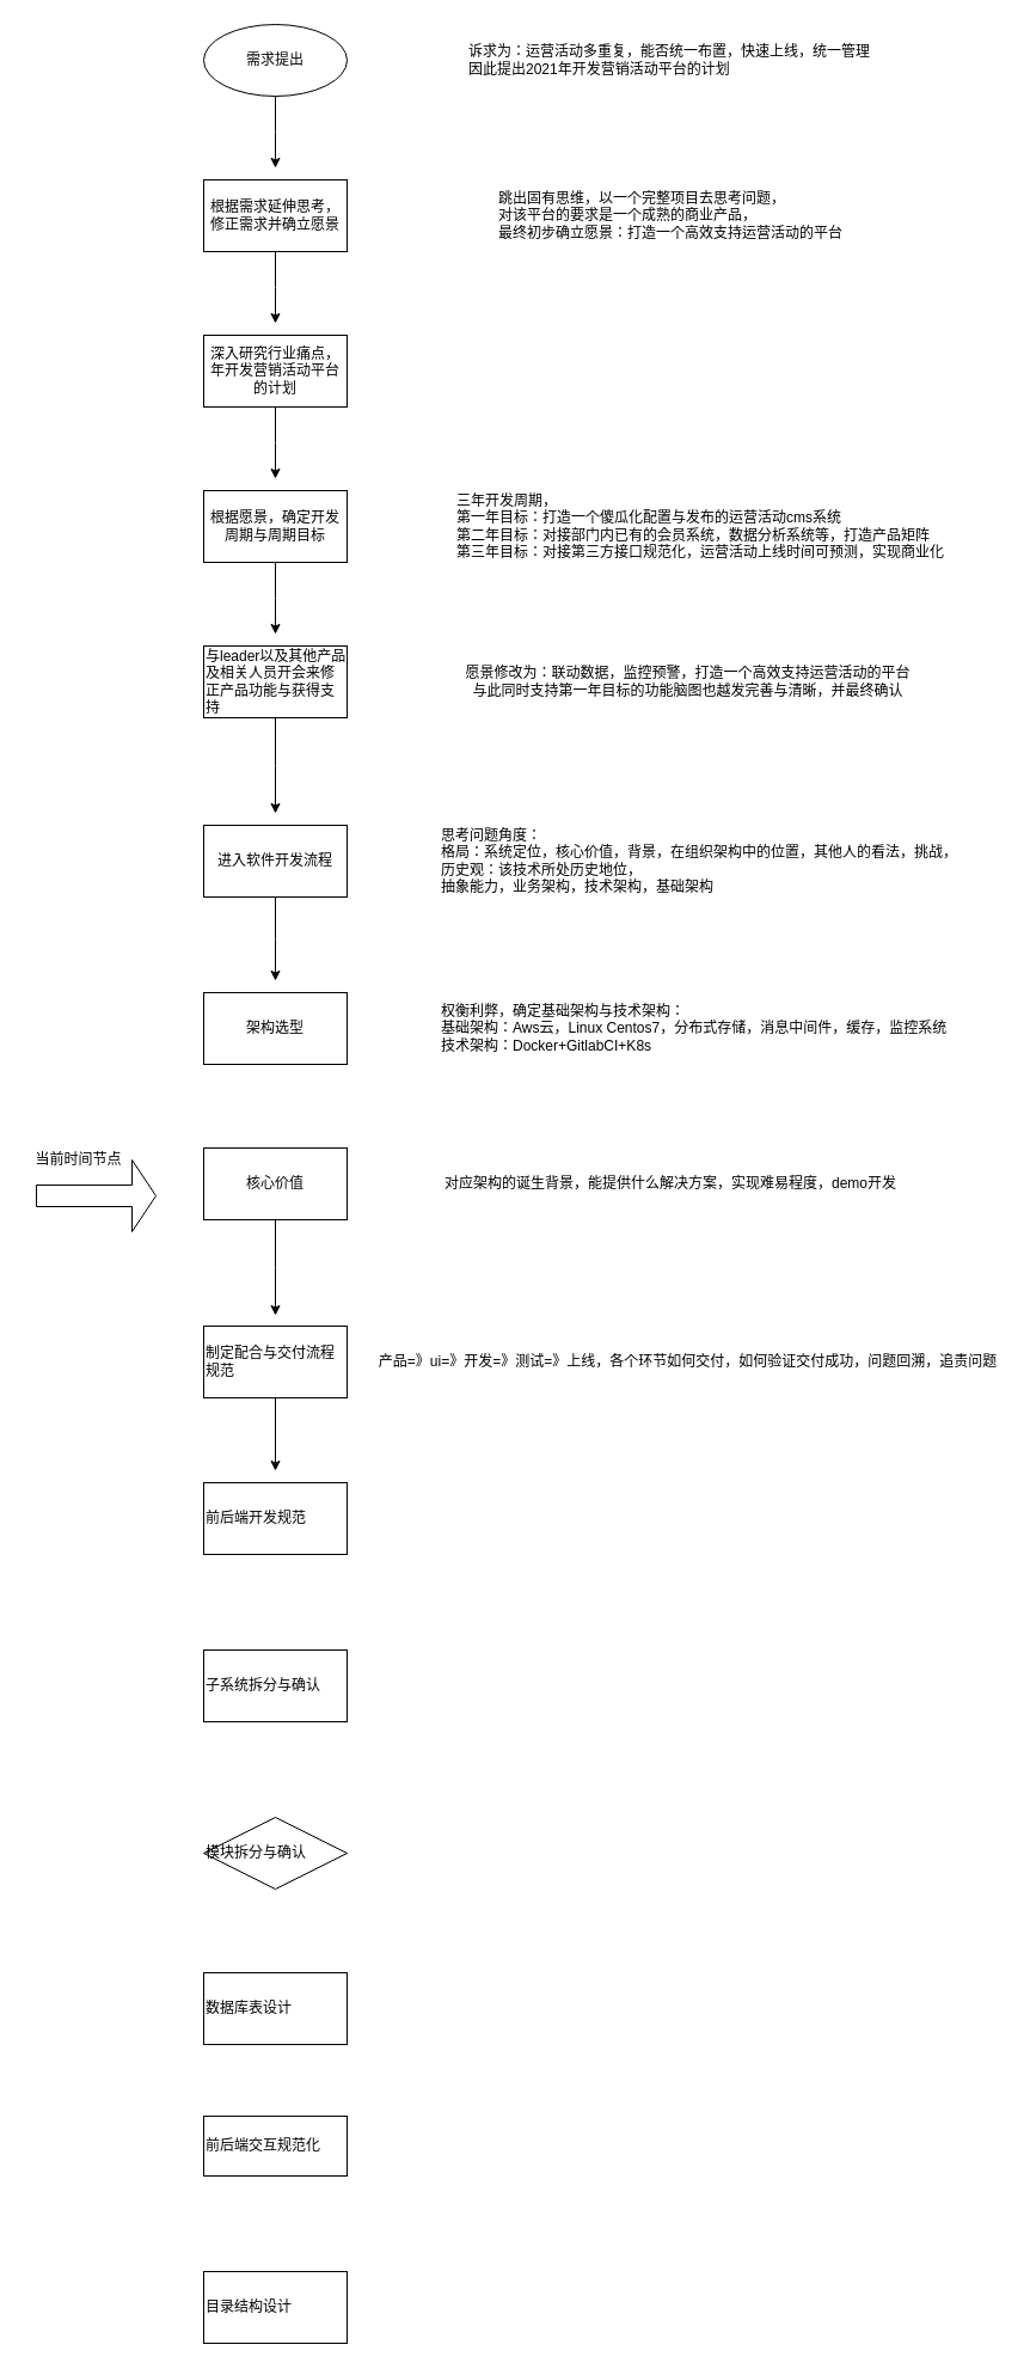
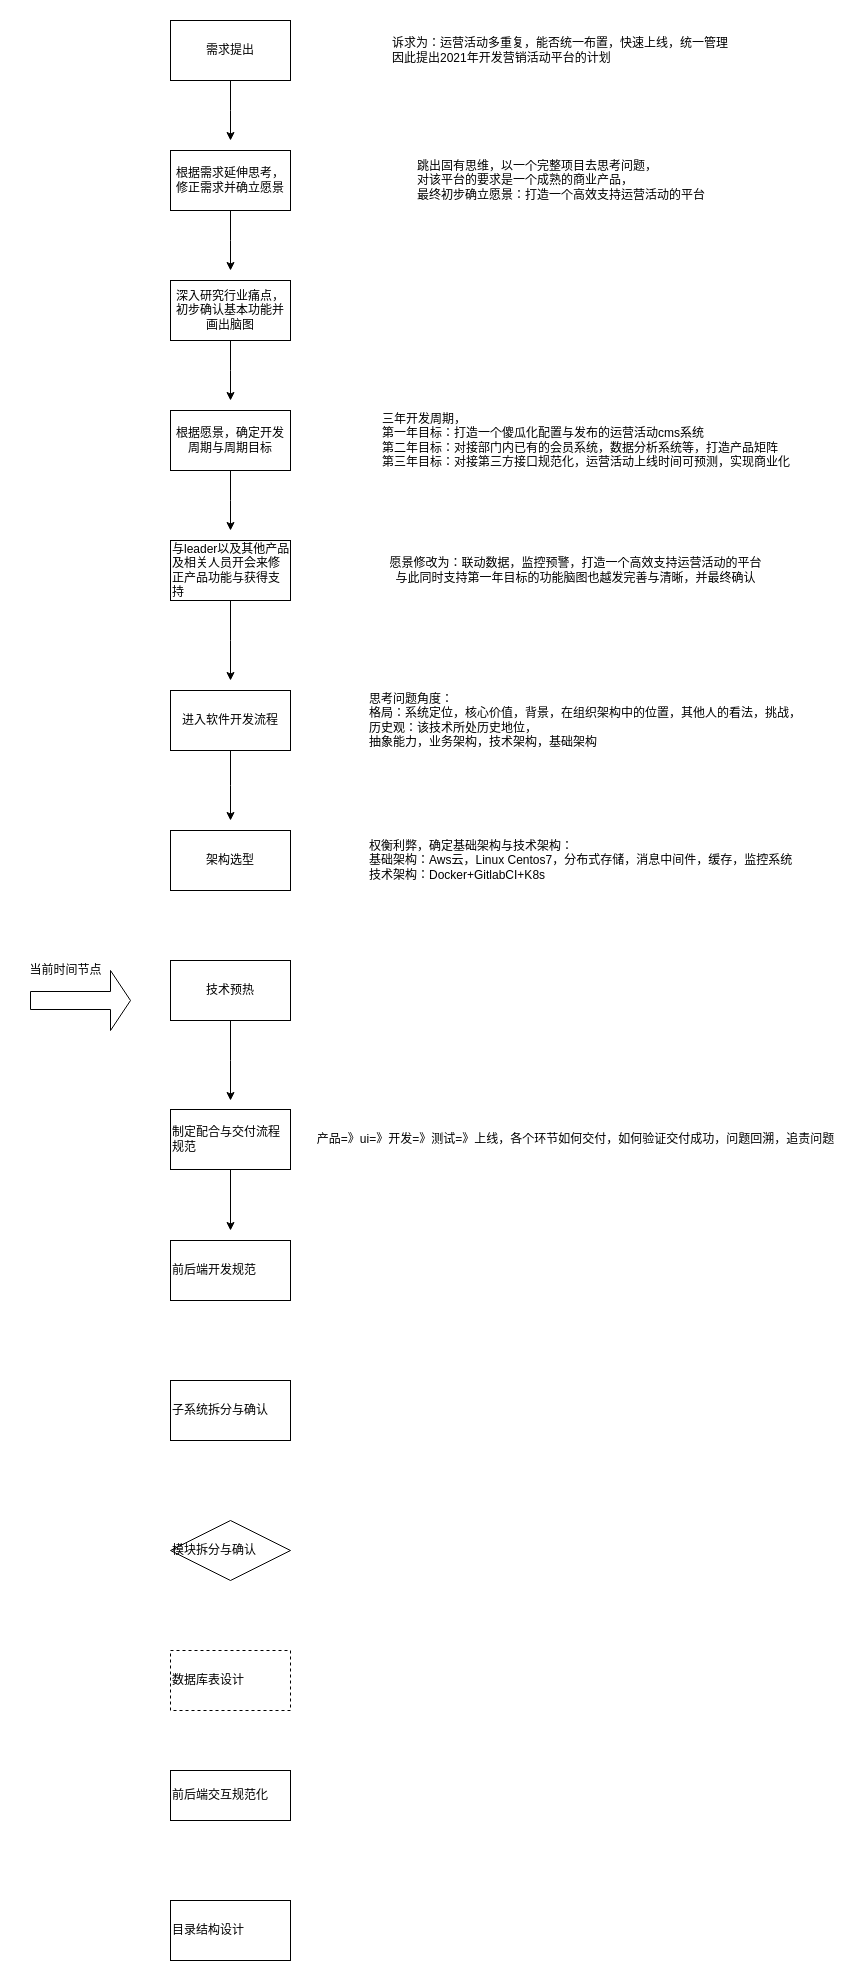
- <mxCell id="3" value="需求提出" style="ellipse;whiteSpace=wrap;html=1;" vertex="1" parent="1"><mxGeometry x="170" y="20" width="120" height="60" as="geometry" /></mxCell>
+ <mxCell id="3" value="需求提出" style="rounded=0;whiteSpace=wrap;html=1;" vertex="1" parent="1"><mxGeometry x="170" y="20" width="120" height="60" as="geometry" /></mxCell>
- <mxCell id="9" value="深入研究行业痛点，年开发营销活动平台的计划" style="rounded=0;whiteSpace=wrap;html=1;" vertex="1" parent="1"><mxGeometry x="170" y="280" width="120" height="60" as="geometry" /></mxCell>
+ <mxCell id="9" value="深入研究行业痛点，初步确认基本功能并画出脑图" style="rounded=0;whiteSpace=wrap;html=1;" vertex="1" parent="1"><mxGeometry x="170" y="280" width="120" height="60" as="geometry" /></mxCell>
- <mxCell id="21" value="核心价值" style="rounded=0;whiteSpace=wrap;html=1;align=center;" vertex="1" parent="1"><mxGeometry x="170" y="960" width="120" height="60" as="geometry" /></mxCell>
+ <mxCell id="21" value="技术预热" style="rounded=0;whiteSpace=wrap;html=1;align=center;" vertex="1" parent="1"><mxGeometry x="170" y="960" width="120" height="60" as="geometry" /></mxCell>
- <mxCell id="31" value="对应架构的诞生背景，能提供什么解决方案，实现难易程度，demo开发" style="text;html=1;align=left;verticalAlign=middle;resizable=0;points=[];autosize=1;" vertex="1" parent="1"><mxGeometry x="370" y="980" width="390" height="20" as="geometry" /></mxCell>
- <mxCell id="27" value="数据库表设计" style="rounded=0;whiteSpace=wrap;html=1;align=left;" vertex="1" parent="1"><mxGeometry x="170" y="1650" width="120" height="60" as="geometry" /></mxCell>
+ <mxCell id="27" value="数据库表设计" style="rounded=0;whiteSpace=wrap;html=1;align=left;dashed=1;" vertex="1" parent="1"><mxGeometry x="170" y="1650" width="120" height="60" as="geometry" /></mxCell>
